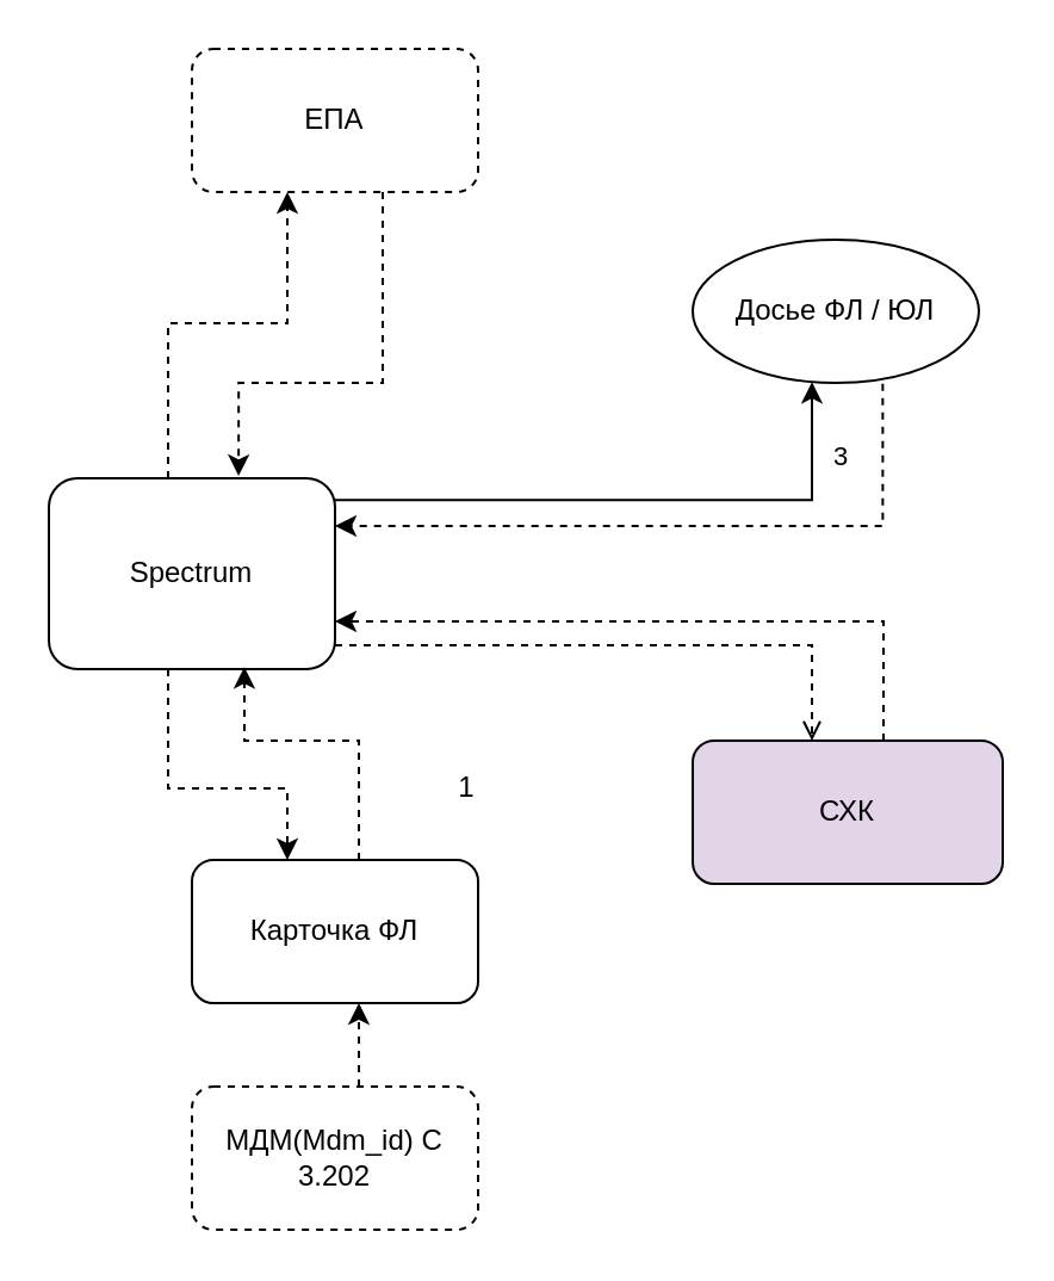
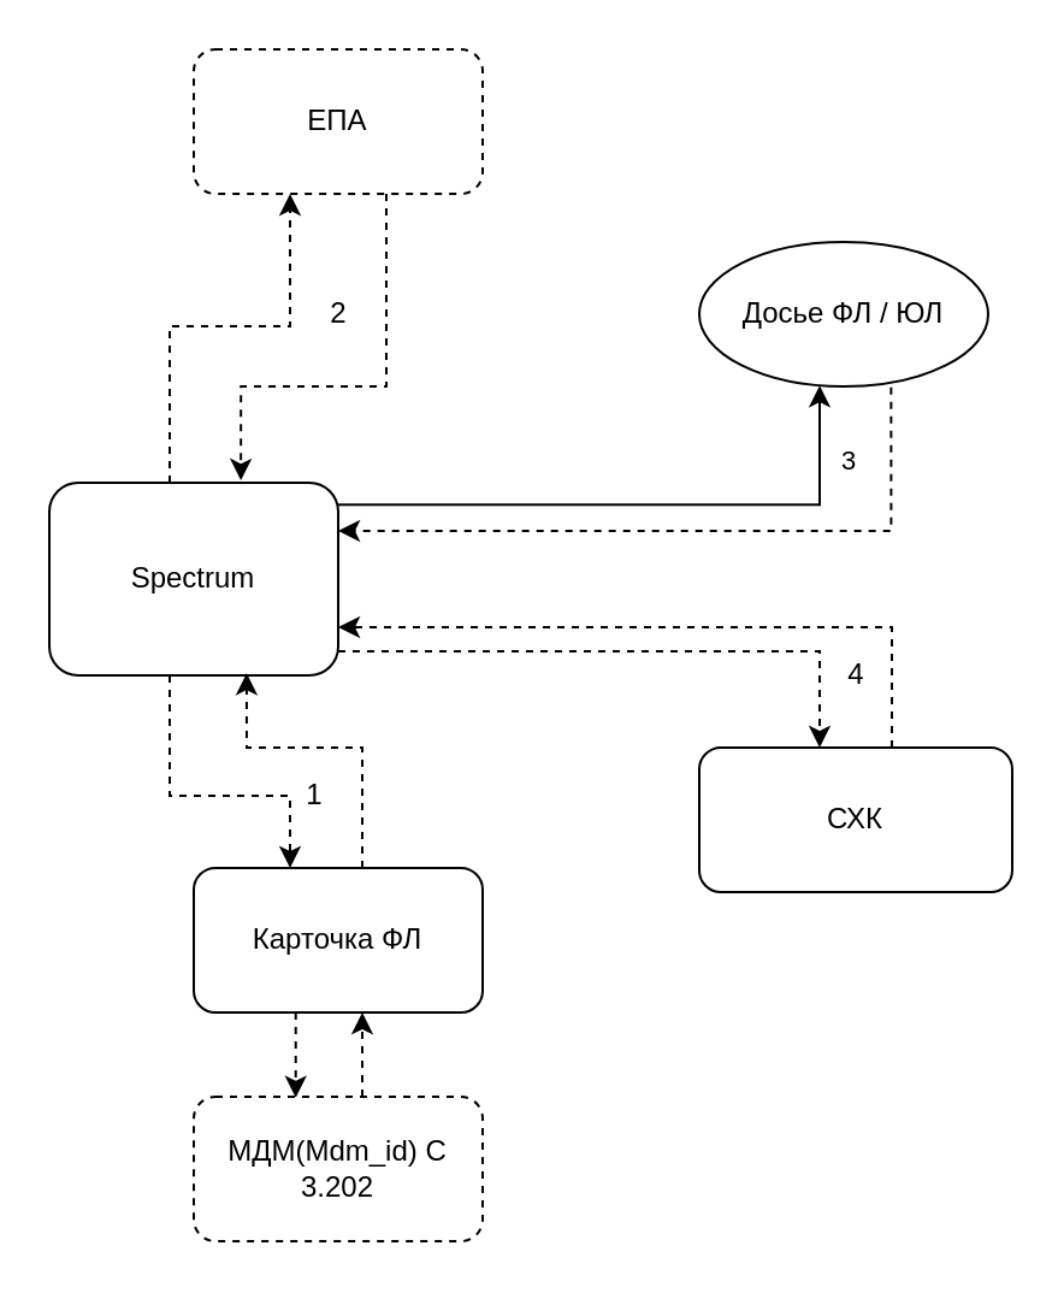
+ <mxCell id="16" value="2" style="text;html=1;align=center;verticalAlign=middle;resizable=0;points=[];autosize=1;strokeColor=none;fillColor=none;" parent="1" vertex="1"><mxGeometry x="130" y="120" width="20" height="20" as="geometry" /></mxCell>
+ <mxCell id="19" value="4&lt;br&gt;" style="text;html=1;align=center;verticalAlign=middle;resizable=0;points=[];autosize=1;strokeColor=none;fillColor=none;" parent="1" vertex="1"><mxGeometry x="345" y="270" width="20" height="20" as="geometry" /></mxCell>
- <mxCell id="6" value="" style="edgeStyle=orthogonalEdgeStyle;rounded=0;sketch=0;orthogonalLoop=1;jettySize=auto;html=1;shadow=0;dashed=1;endArrow=open;endFill=1;targetPerimeterSpacing=0;verticalAlign=middle;" parent="1" source="7" target="18" edge="1"><mxGeometry relative="1" as="geometry"><Array as="points"><mxPoint x="340" y="270" /></Array></mxGeometry></mxCell>
+ <mxCell id="6" value="" style="edgeStyle=orthogonalEdgeStyle;rounded=0;sketch=0;orthogonalLoop=1;jettySize=auto;html=1;shadow=0;dashed=1;endArrow=classic;endFill=1;targetPerimeterSpacing=0;verticalAlign=middle;" parent="1" source="7" target="18" edge="1"><mxGeometry relative="1" as="geometry"><Array as="points"><mxPoint x="340" y="270" /></Array></mxGeometry></mxCell>
- <mxCell id="13" value="1" style="text;html=1;align=center;verticalAlign=middle;resizable=0;points=[];autosize=1;strokeColor=none;fillColor=none;" parent="1" vertex="1"><mxGeometry x="185" y="320" width="20" height="20" as="geometry" /></mxCell>
+ <mxCell id="13" value="1" style="text;html=1;align=center;verticalAlign=middle;resizable=0;points=[];autosize=1;strokeColor=none;fillColor=none;" parent="1" vertex="1"><mxGeometry x="120" y="320" width="20" height="20" as="geometry" /></mxCell>
- <mxCell id="18" value="СХК" style="rounded=1;whiteSpace=wrap;html=1;fillColor=#e1d5e7;" parent="1" vertex="1"><mxGeometry x="290" y="310" width="130" height="60" as="geometry" /></mxCell>
+ <mxCell id="18" value="СХК" style="rounded=1;whiteSpace=wrap;html=1;" parent="1" vertex="1"><mxGeometry x="290" y="310" width="130" height="60" as="geometry" /></mxCell>
+ <mxCell id="11" value="" style="edgeStyle=orthogonalEdgeStyle;rounded=0;orthogonalLoop=1;jettySize=auto;html=1;dashed=1;entryX=0.353;entryY=0.006;entryDx=0;entryDy=0;entryPerimeter=0;" edge="1" parent="1" source="12" target="21"><mxGeometry relative="1" as="geometry"><Array as="points"><mxPoint x="122" y="455" /></Array></mxGeometry></mxCell>
